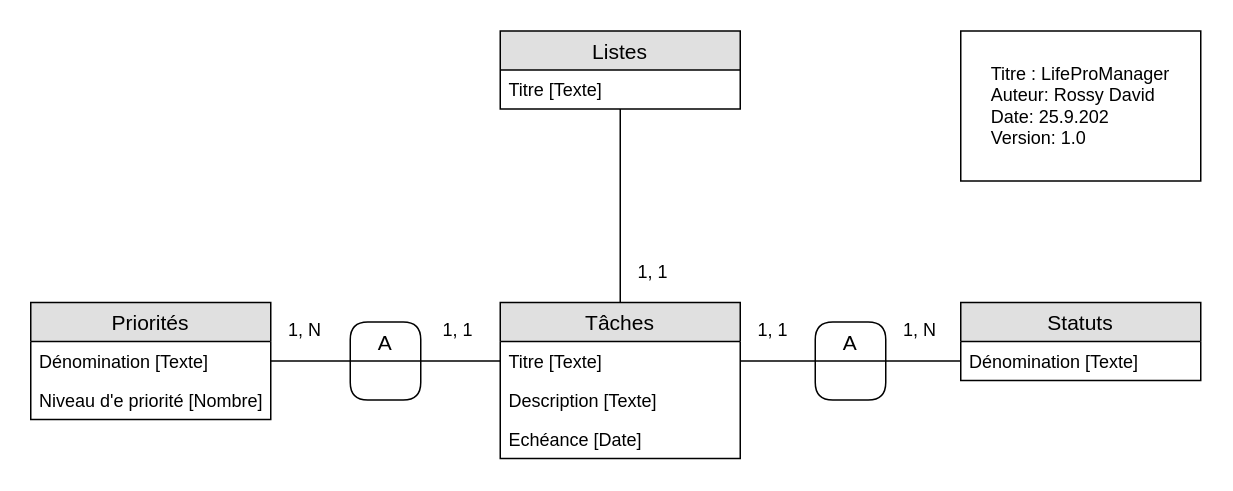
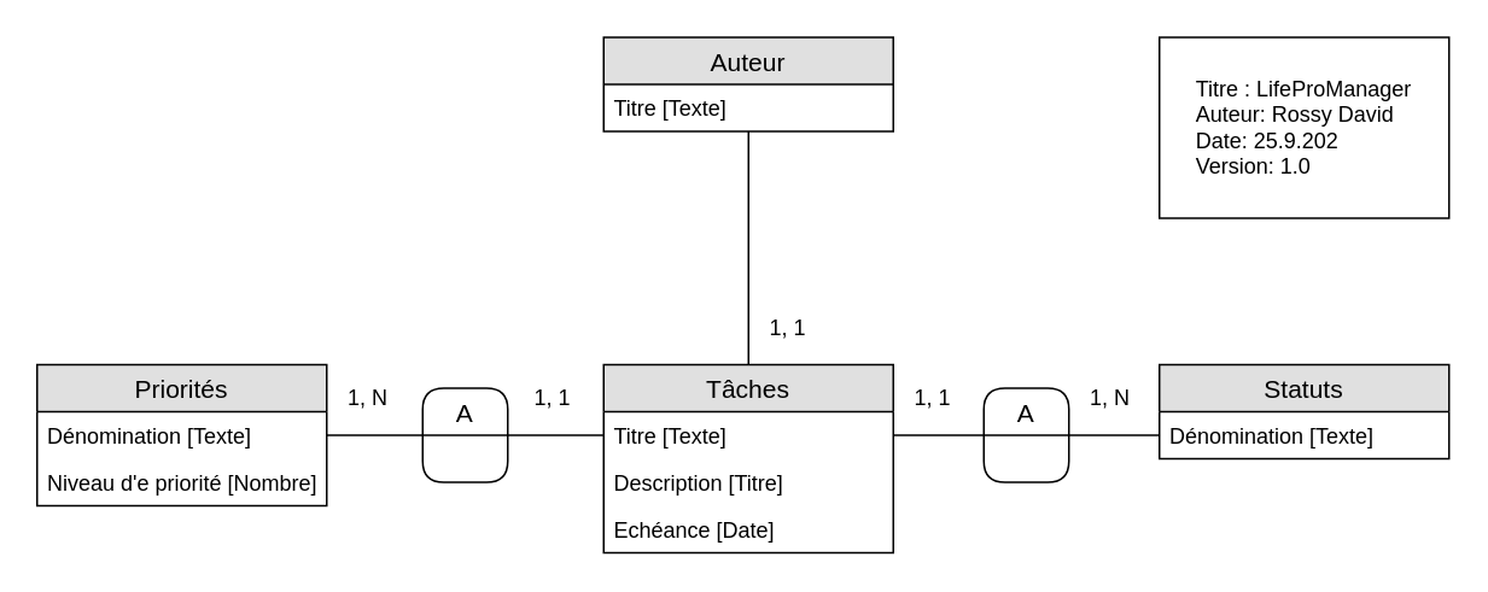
- <mxCell id="3" value="Listes" style="swimlane;fontStyle=0;childLayout=stackLayout;horizontal=1;startSize=26;fillColor=#e0e0e0;horizontalStack=0;resizeParent=1;resizeParentMax=0;resizeLast=0;collapsible=1;marginBottom=0;swimlaneFillColor=#ffffff;align=center;fontSize=14;" parent="1" vertex="1"><mxGeometry x="333" y="20" width="160" height="52" as="geometry" /></mxCell>
+ <mxCell id="3" value="Auteur" style="swimlane;fontStyle=0;childLayout=stackLayout;horizontal=1;startSize=26;fillColor=#e0e0e0;horizontalStack=0;resizeParent=1;resizeParentMax=0;resizeLast=0;collapsible=1;marginBottom=0;swimlaneFillColor=#ffffff;align=center;fontSize=14;" parent="1" vertex="1"><mxGeometry x="333" y="20" width="160" height="52" as="geometry" /></mxCell>
- <mxCell id="7" value="Description [Texte]" style="text;strokeColor=none;fillColor=none;spacingLeft=4;spacingRight=4;overflow=hidden;rotatable=0;points=[[0,0.5],[1,0.5]];portConstraint=eastwest;fontSize=12;" parent="5" vertex="1"><mxGeometry y="52" width="160" height="26" as="geometry" /></mxCell>
+ <mxCell id="7" value="Description [Titre]" style="text;strokeColor=none;fillColor=none;spacingLeft=4;spacingRight=4;overflow=hidden;rotatable=0;points=[[0,0.5],[1,0.5]];portConstraint=eastwest;fontSize=12;" parent="5" vertex="1"><mxGeometry y="52" width="160" height="26" as="geometry" /></mxCell>
